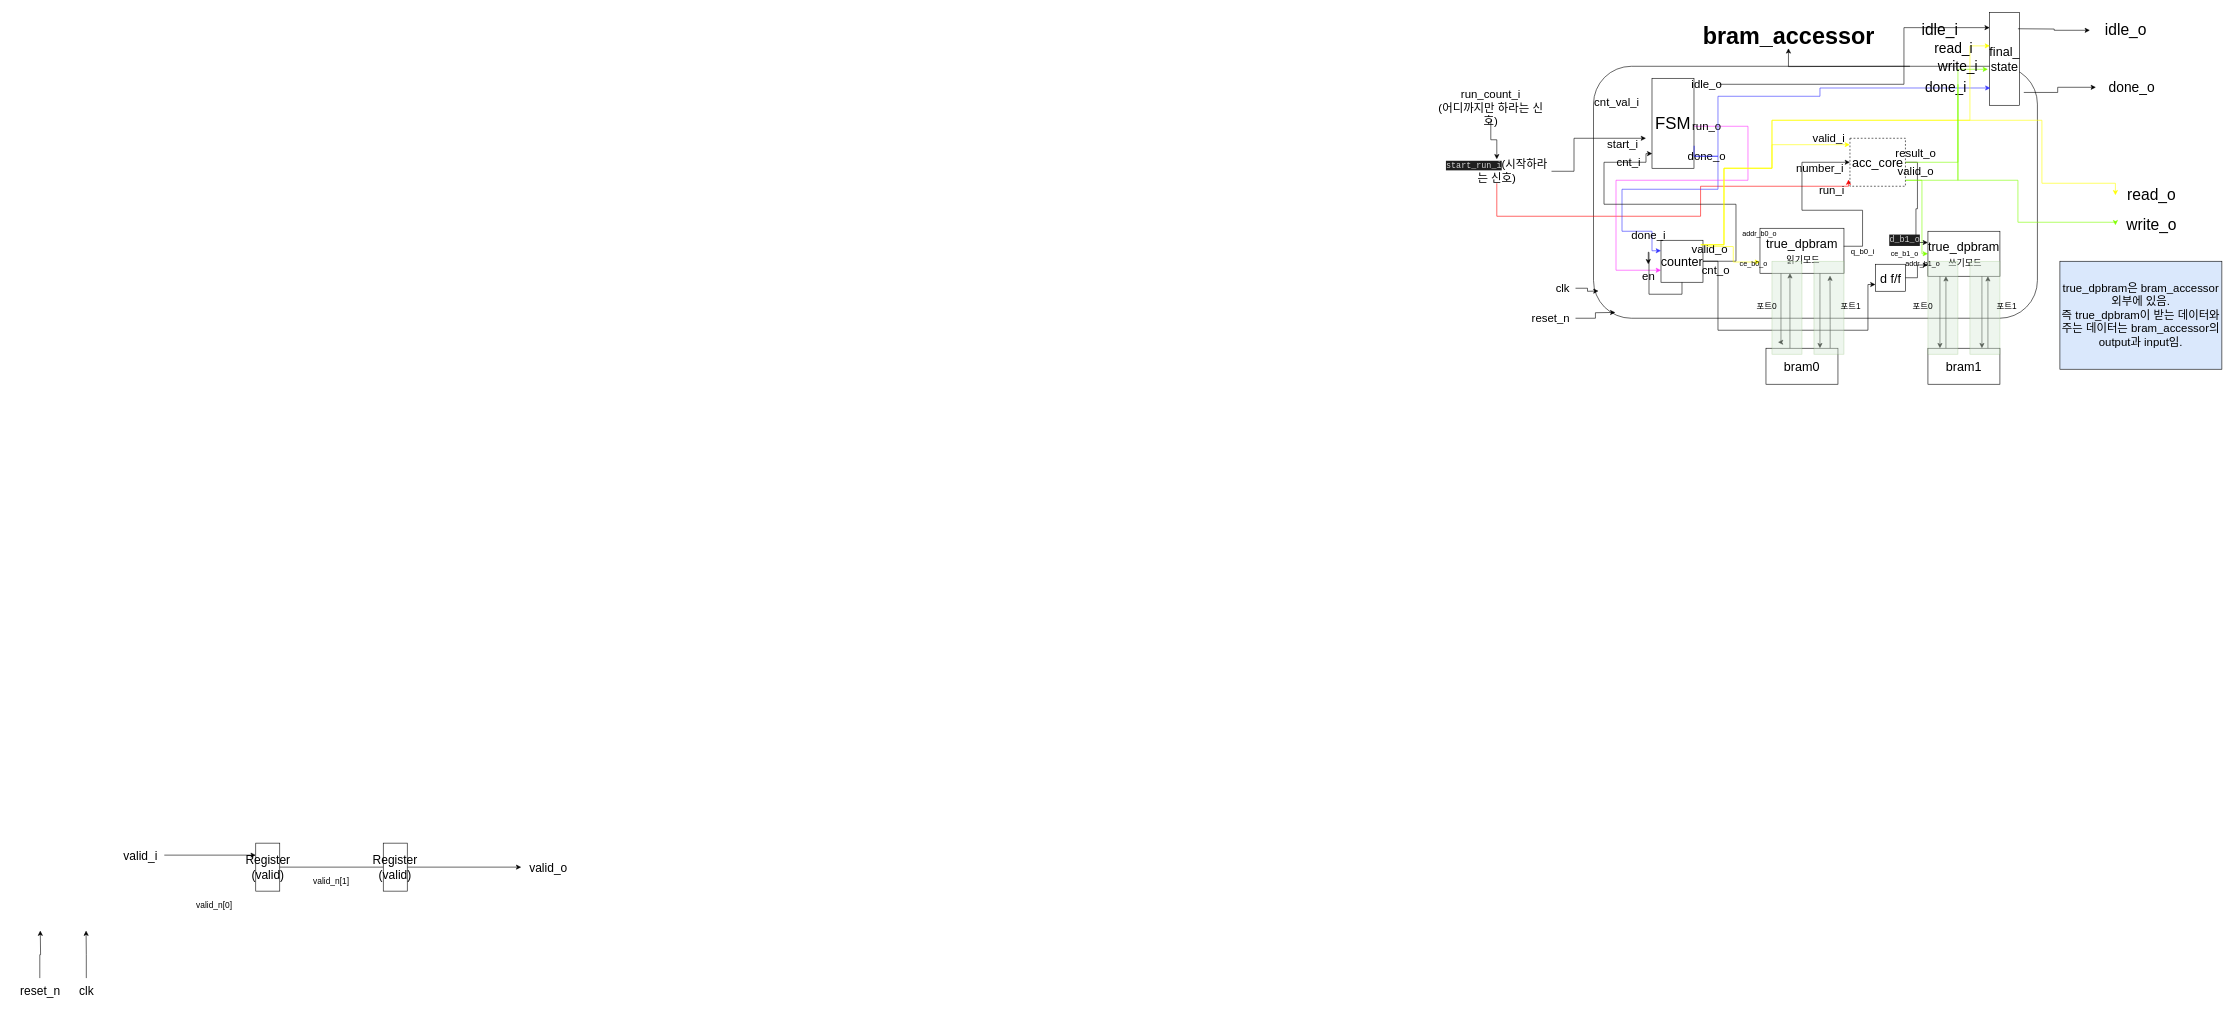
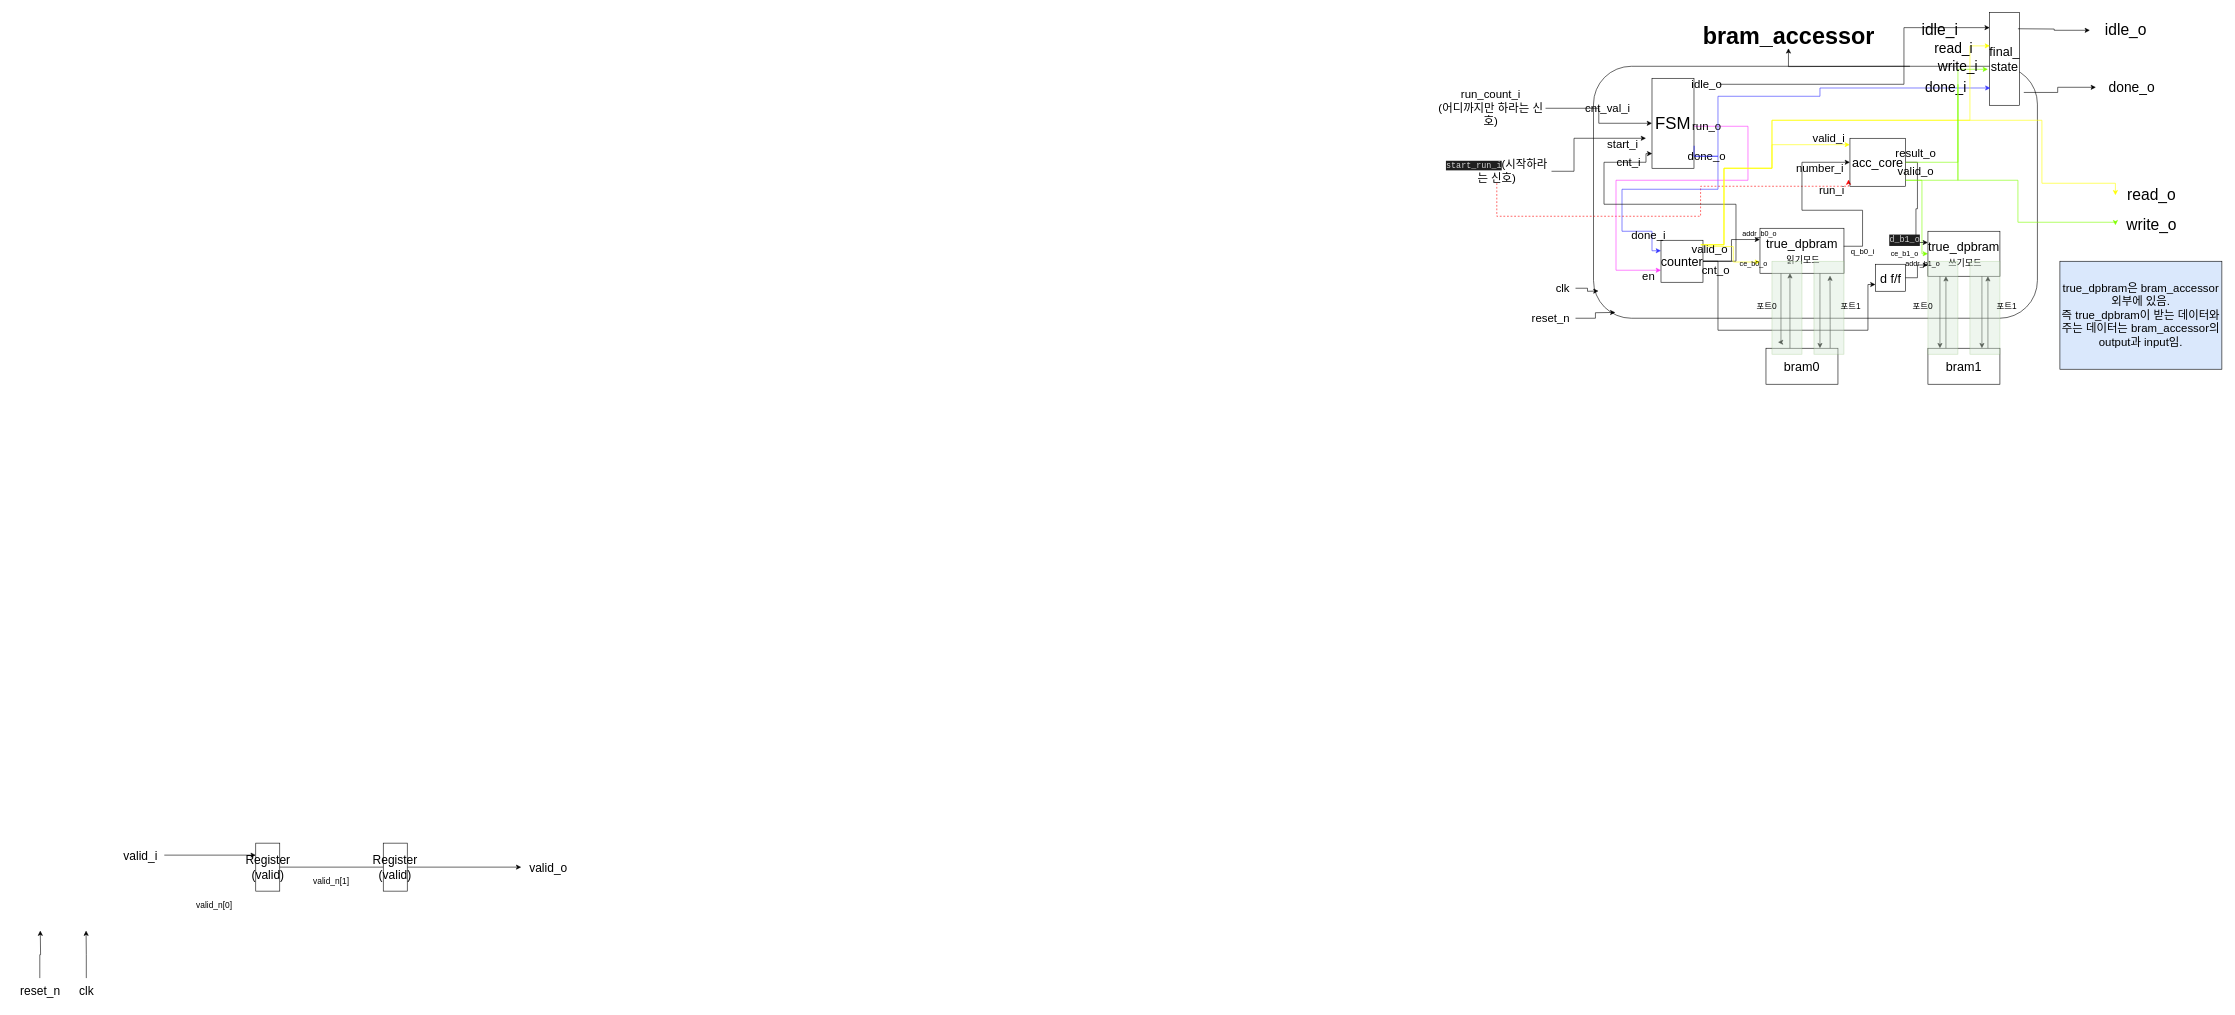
- <mxCell id="47" value="&lt;font style=&quot;font-size: 19px;&quot;&gt;cnt_val_i&lt;br&gt;&lt;/font&gt;" style="rounded=0;whiteSpace=wrap;html=1;labelBackgroundColor=none;fillColor=none;strokeColor=none;" parent="1" vertex="1"><mxGeometry x="2673" y="150" width="42.5" height="40" as="geometry" /></mxCell>
+ <mxCell id="47" value="&lt;font style=&quot;font-size: 19px;&quot;&gt;cnt_val_i&lt;br&gt;&lt;/font&gt;" style="rounded=0;whiteSpace=wrap;html=1;labelBackgroundColor=none;fillColor=none;strokeColor=none;" parent="1" vertex="1"><mxGeometry x="2658" y="160" width="42.5" height="40" as="geometry" /></mxCell>
- <mxCell id="19" style="edgeStyle=orthogonalEdgeStyle;rounded=0;orthogonalLoop=1;jettySize=auto;html=1;fontSize=28;" parent="1" source="20" target="23" edge="1"><mxGeometry relative="1" as="geometry" /></mxCell>
+ <mxCell id="19" style="edgeStyle=orthogonalEdgeStyle;rounded=0;orthogonalLoop=1;jettySize=auto;html=1;entryX=0;entryY=0.5;entryDx=0;entryDy=0;fontSize=28;" parent="1" source="20" target="31" edge="1"><mxGeometry relative="1" as="geometry" /></mxCell>
- <mxCell id="42" value="acc_core" style="rounded=0;whiteSpace=wrap;html=1;labelBackgroundColor=none;fontSize=21;fillColor=none;dashed=1;" parent="1" vertex="1"><mxGeometry x="3083" y="230" width="92.5" height="80" as="geometry" /></mxCell>
+ <mxCell id="42" value="acc_core" style="rounded=0;whiteSpace=wrap;html=1;labelBackgroundColor=none;fontSize=21;fillColor=none;" parent="1" vertex="1"><mxGeometry x="3083" y="230" width="92.5" height="80" as="geometry" /></mxCell>
- <mxCell id="22" style="edgeStyle=orthogonalEdgeStyle;rounded=0;orthogonalLoop=1;jettySize=auto;html=1;fontSize=14;entryX=-0.026;entryY=0.861;entryDx=0;entryDy=0;entryPerimeter=0;strokeColor=#FF0000;" parent="1" source="23" target="42" edge="1"><mxGeometry relative="1" as="geometry"><mxPoint x="2573" y="400" as="targetPoint" /><Array as="points"><mxPoint x="2494" y="360" /><mxPoint x="2834" y="360" /><mxPoint x="2834" y="310" /><mxPoint x="3081" y="310" /></Array></mxGeometry></mxCell>
+ <mxCell id="22" style="edgeStyle=orthogonalEdgeStyle;rounded=0;orthogonalLoop=1;jettySize=auto;html=1;fontSize=14;entryX=-0.026;entryY=0.861;entryDx=0;entryDy=0;entryPerimeter=0;strokeColor=#FF0000;dashed=1;" parent="1" source="23" target="42" edge="1"><mxGeometry relative="1" as="geometry"><mxPoint x="2573" y="400" as="targetPoint" /><Array as="points"><mxPoint x="2494" y="360" /><mxPoint x="2834" y="360" /><mxPoint x="2834" y="310" /><mxPoint x="3081" y="310" /></Array></mxGeometry></mxCell>
- <mxCell id="33" style="edgeStyle=orthogonalEdgeStyle;rounded=0;orthogonalLoop=1;jettySize=auto;html=1;fontSize=28;" parent="1" source="35" target="66" edge="1"><mxGeometry relative="1" as="geometry" /></mxCell>
+ <mxCell id="33" style="edgeStyle=orthogonalEdgeStyle;rounded=0;orthogonalLoop=1;jettySize=auto;html=1;entryX=0;entryY=0.25;entryDx=0;entryDy=0;fontSize=28;" parent="1" source="35" target="39" edge="1"><mxGeometry relative="1" as="geometry" /></mxCell>
